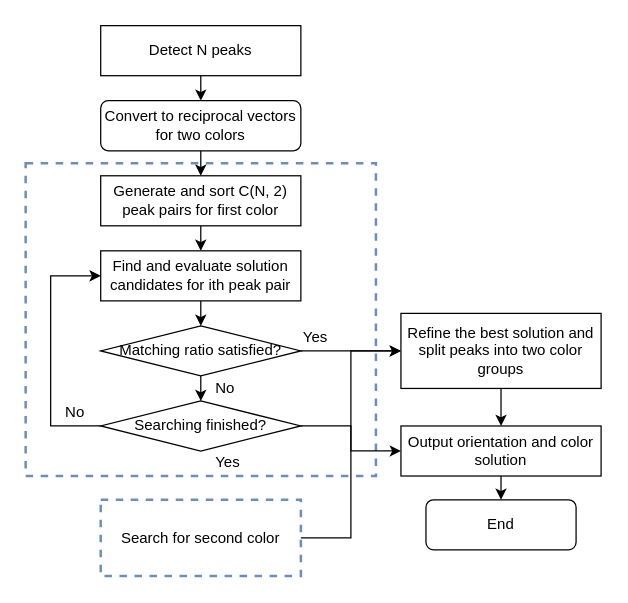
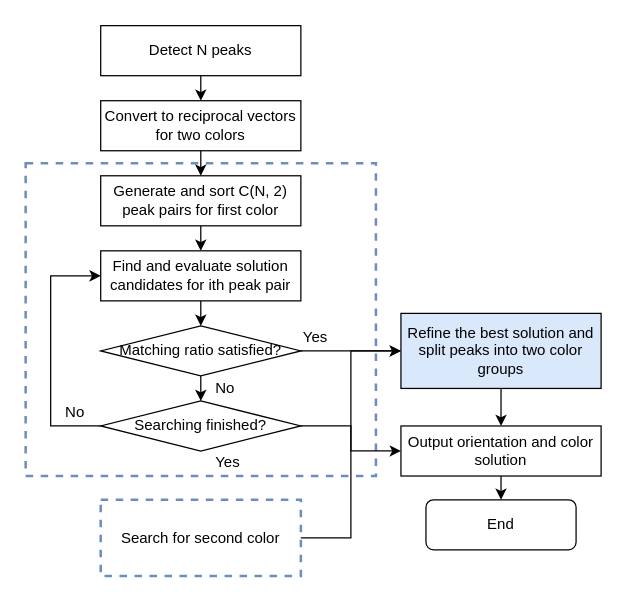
- <mxCell id="6" value="Convert to reciprocal vectors for two colors" style="whiteSpace=wrap;html=1;rounded=1;" parent="1" vertex="1"><mxGeometry x="80" y="80" width="160" height="40" as="geometry" /></mxCell>
+ <mxCell id="6" value="Convert to reciprocal vectors for two colors" style="rounded=0;whiteSpace=wrap;html=1;" parent="1" vertex="1"><mxGeometry x="80" y="80" width="160" height="40" as="geometry" /></mxCell>
- <mxCell id="21" value="Refine the best solution and split peaks into two color groups&lt;br&gt;" style="rounded=0;whiteSpace=wrap;html=1;" parent="1" vertex="1"><mxGeometry x="320" y="250" width="160" height="60" as="geometry" /></mxCell>
+ <mxCell id="21" value="Refine the best solution and split peaks into two color groups&lt;br&gt;" style="rounded=0;whiteSpace=wrap;html=1;fillColor=#dae8fc;" parent="1" vertex="1"><mxGeometry x="320" y="250" width="160" height="60" as="geometry" /></mxCell>
